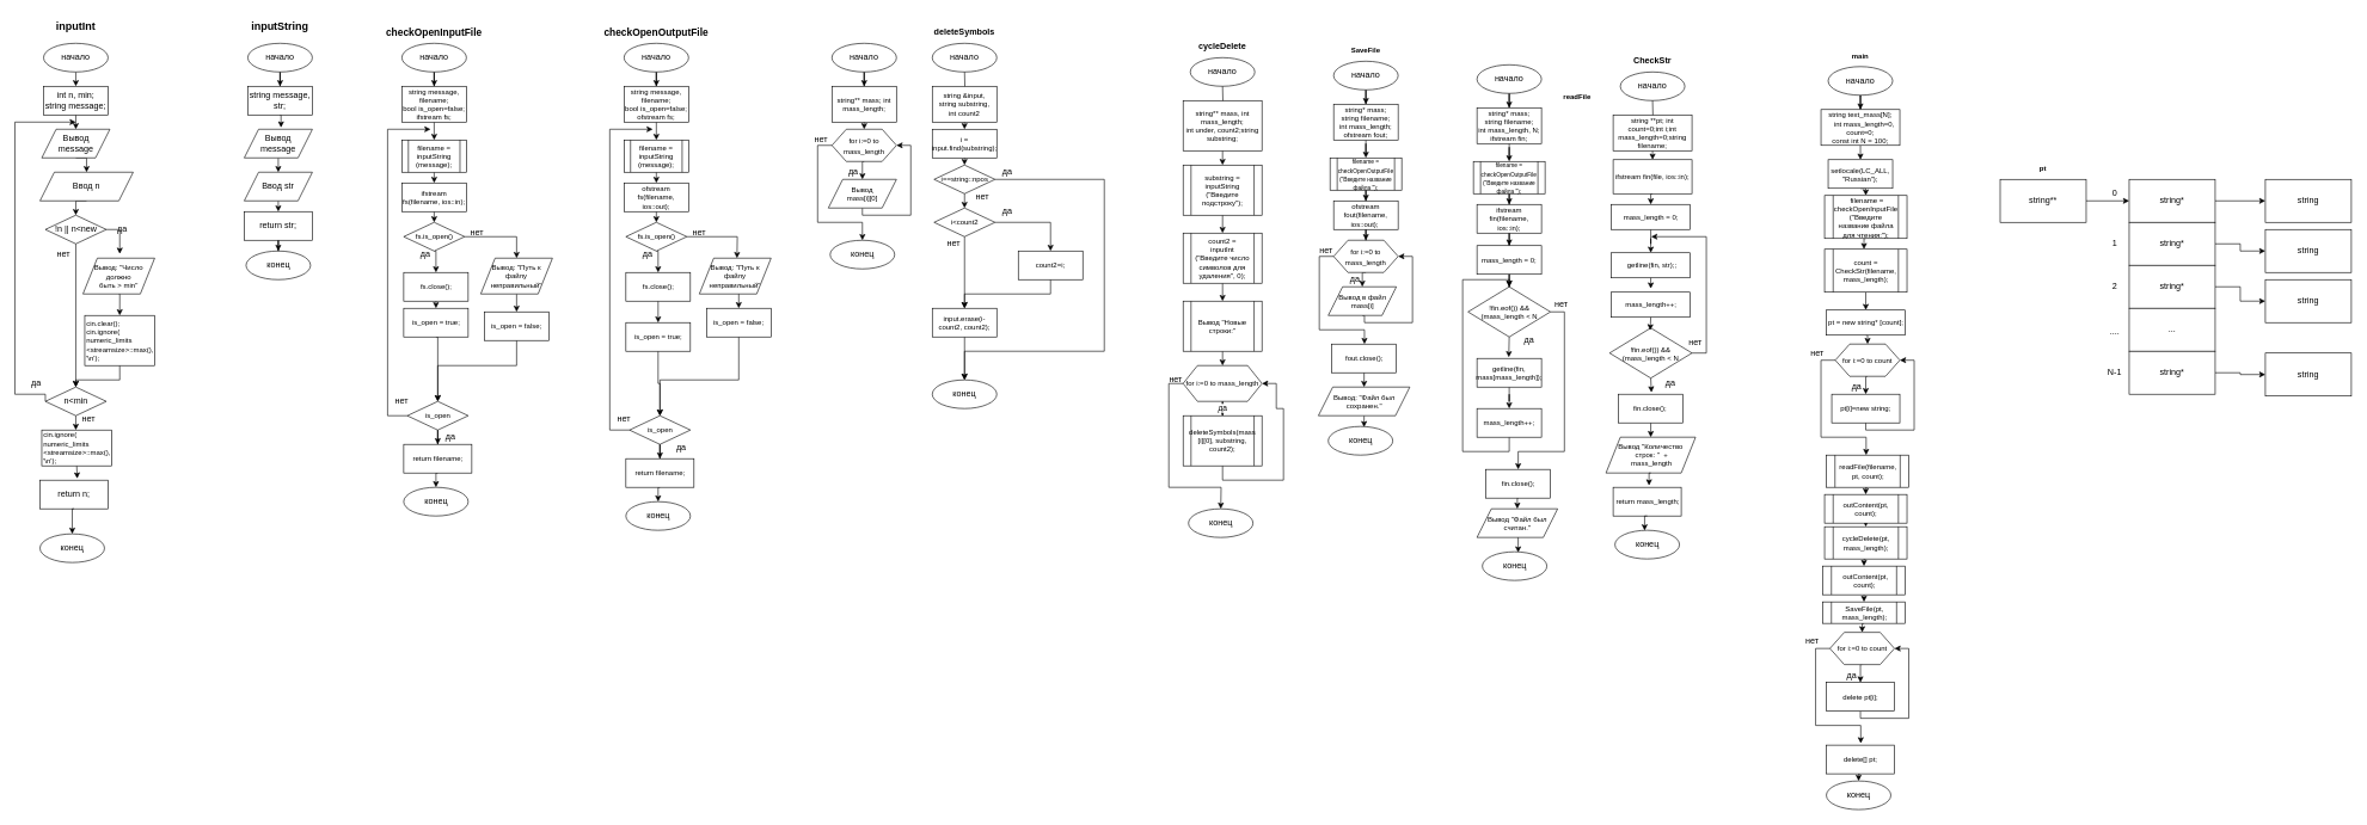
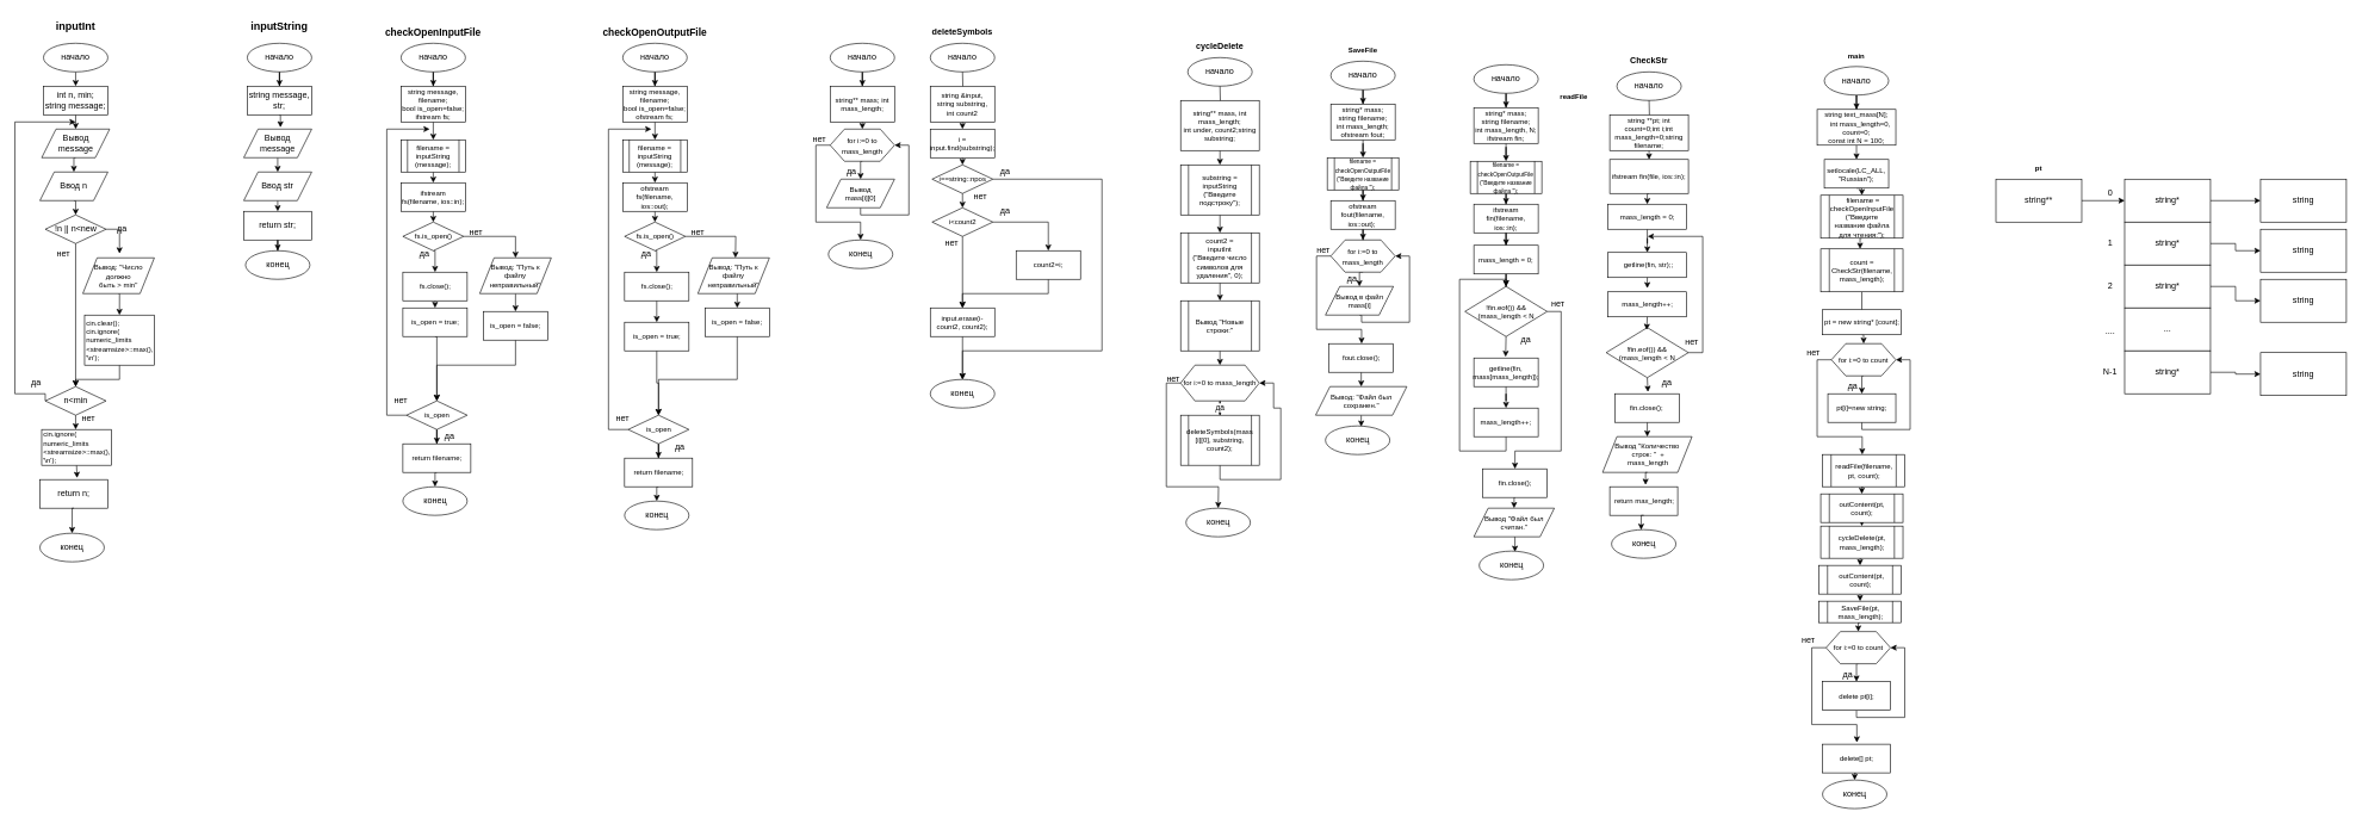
- <mxCell id="9" value="Ввод n" style="shape=parallelogram;perimeter=parallelogramPerimeter;whiteSpace=wrap;html=1;fixedSize=1;" parent="1" vertex="1"><mxGeometry x="55" y="240" width="130" height="40" as="geometry" /></mxCell>
+ <mxCell id="9" value="Ввод n" style="shape=parallelogram;perimeter=parallelogramPerimeter;whiteSpace=wrap;html=1;fixedSize=1;" parent="1" vertex="1"><mxGeometry x="55" y="240" width="95" height="40" as="geometry" /></mxCell>
- <mxCell id="235" style="edgeStyle=orthogonalEdgeStyle;rounded=0;orthogonalLoop=1;jettySize=auto;html=1;exitX=0.5;exitY=1;exitDx=0;exitDy=0;entryX=0.5;entryY=0;entryDx=0;entryDy=0;" parent="1" source="236" target="238" edge="1"><mxGeometry relative="1" as="geometry" /></mxCell>
+ <mxCell id="235" style="edgeStyle=orthogonalEdgeStyle;rounded=0;orthogonalLoop=1;jettySize=auto;html=1;exitX=0.5;exitY=1;exitDx=0;exitDy=0;entryX=0.5;entryY=0;entryDx=0;entryDy=0;endArrow=none;" parent="1" source="236" target="238" edge="1"><mxGeometry relative="1" as="geometry" /></mxCell>
- <mxCell id="231" value="return&amp;nbsp;mass_length&lt;span style=&quot;background-color: initial;&quot;&gt;;&lt;/span&gt;" style="shape=rectangle;perimeter=rectanglePerimeter;&#10;whiteSpace=wrap;html=1;fixedSize=1;fontSize=10;" parent="1" vertex="1"><mxGeometry x="2250" y="680" width="95" height="40" as="geometry" /></mxCell>
+ <mxCell id="231" value="return&amp;nbsp;max_length&lt;span style=&quot;background-color: initial;&quot;&gt;;&lt;/span&gt;" style="shape=rectangle;perimeter=rectanglePerimeter;&#10;whiteSpace=wrap;html=1;fixedSize=1;fontSize=10;" parent="1" vertex="1"><mxGeometry x="2250" y="680" width="95" height="40" as="geometry" /></mxCell>
